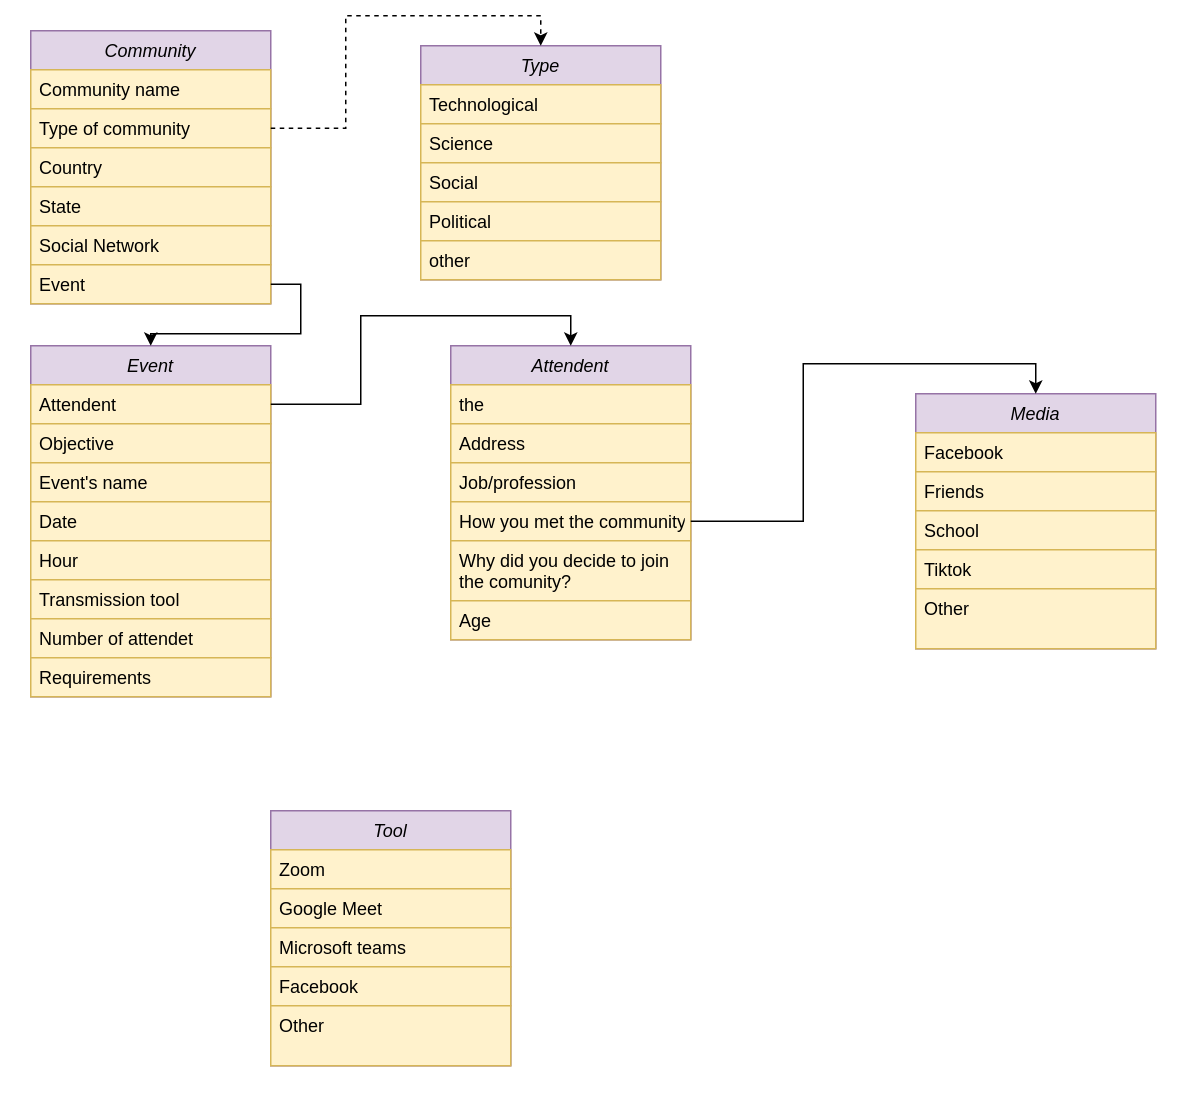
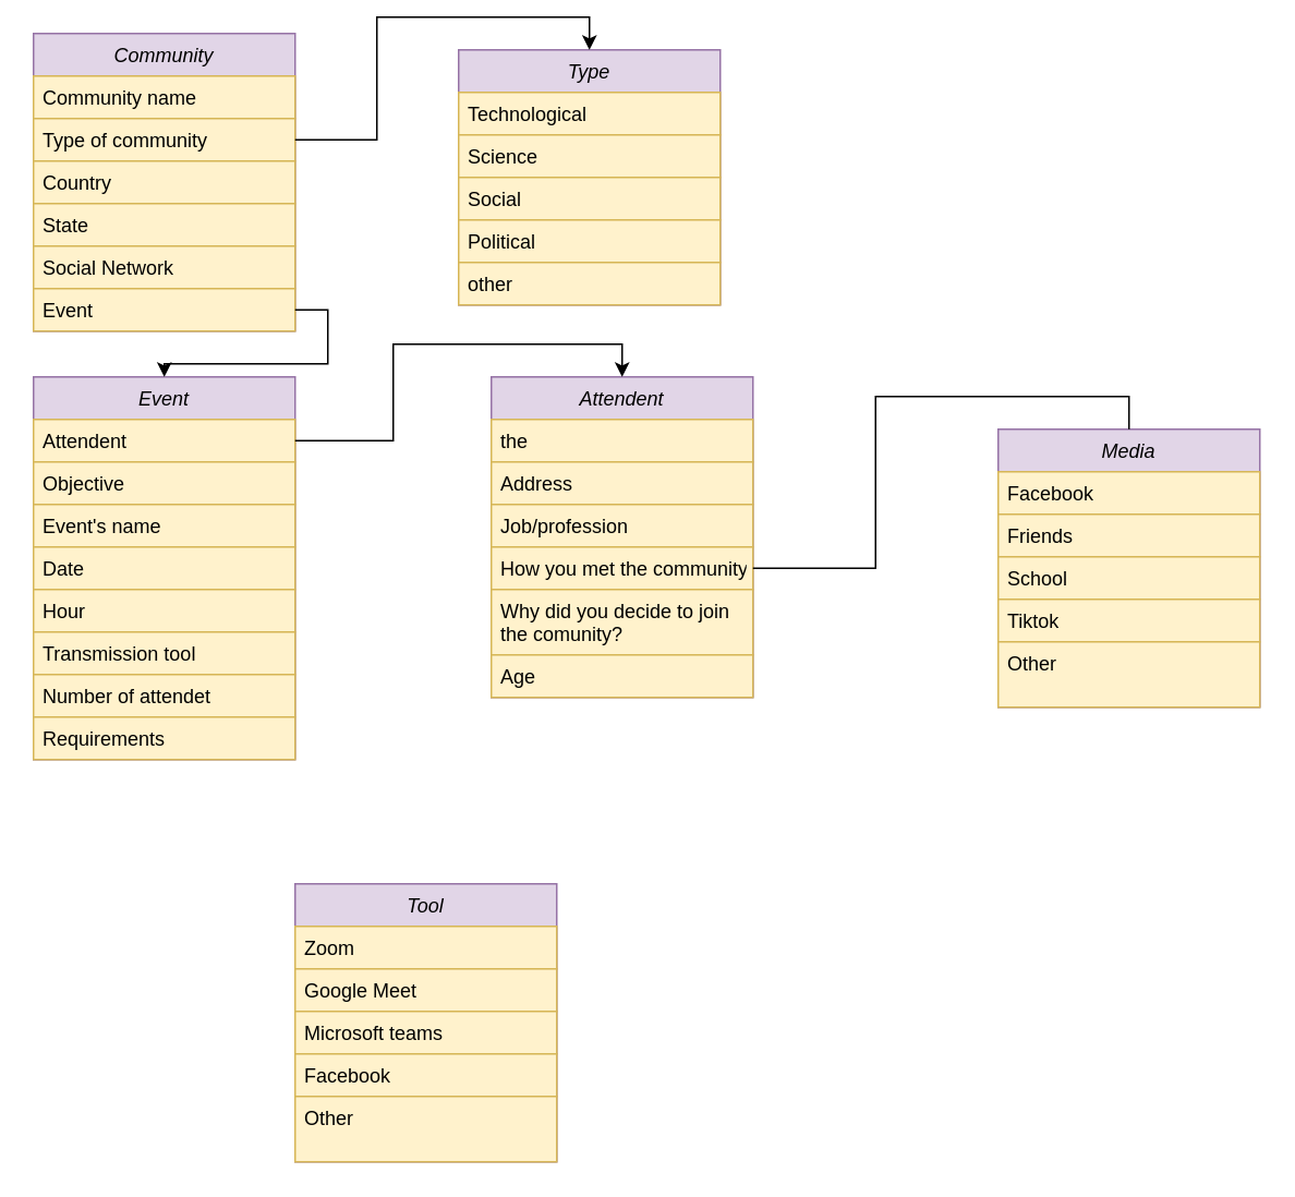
- <mxCell id="43" style="edgeStyle=orthogonalEdgeStyle;rounded=0;orthogonalLoop=1;jettySize=auto;html=1;exitX=1;exitY=0.5;exitDx=0;exitDy=0;entryX=0.5;entryY=0;entryDx=0;entryDy=0;dashed=1;" edge="1" parent="1" source="4" target="31"><mxGeometry relative="1" as="geometry" /></mxCell>
+ <mxCell id="43" style="edgeStyle=orthogonalEdgeStyle;rounded=0;orthogonalLoop=1;jettySize=auto;html=1;exitX=1;exitY=0.5;exitDx=0;exitDy=0;entryX=0.5;entryY=0;entryDx=0;entryDy=0;" edge="1" parent="1" source="4" target="31"><mxGeometry relative="1" as="geometry" /></mxCell>
- <mxCell id="46" style="edgeStyle=orthogonalEdgeStyle;rounded=0;orthogonalLoop=1;jettySize=auto;html=1;exitX=1;exitY=0.5;exitDx=0;exitDy=0;entryX=0.5;entryY=0;entryDx=0;entryDy=0;" edge="1" parent="1" source="22" target="25"><mxGeometry relative="1" as="geometry" /></mxCell>
+ <mxCell id="46" style="edgeStyle=orthogonalEdgeStyle;rounded=0;orthogonalLoop=1;jettySize=auto;html=1;exitX=1;exitY=0.5;exitDx=0;exitDy=0;entryX=0.5;entryY=0;entryDx=0;entryDy=0;endArrow=none;" edge="1" parent="1" source="22" target="25"><mxGeometry relative="1" as="geometry" /></mxCell>
